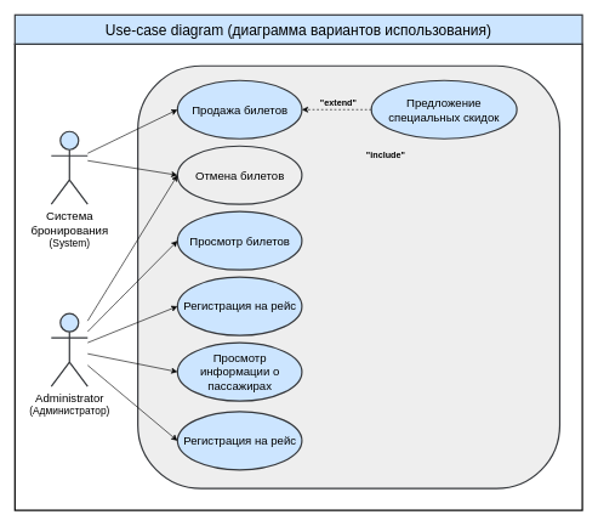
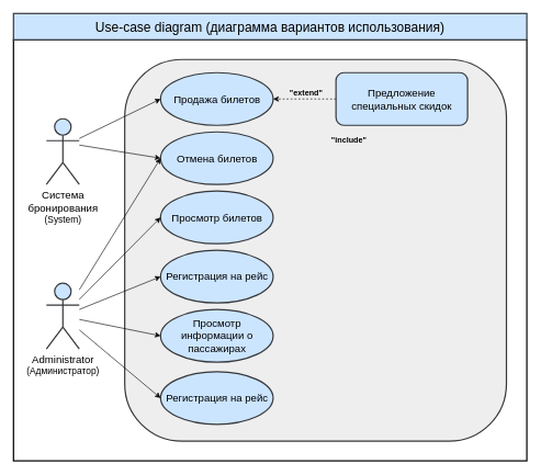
- <mxCell id="14" value="&lt;font style=&quot;&quot;&gt;&lt;span style=&quot;font-size: 16px;&quot;&gt;Предложение специальных скидок&lt;/span&gt;&lt;br&gt;&lt;/font&gt;" style="ellipse;whiteSpace=wrap;html=1;fillColor=#cce5ff;strokeColor=#36393d;strokeWidth=2;" parent="1" vertex="1"><mxGeometry x="510" y="110" width="200" height="80" as="geometry" /></mxCell>
+ <mxCell id="14" value="&lt;font style=&quot;&quot;&gt;&lt;span style=&quot;font-size: 16px;&quot;&gt;Предложение специальных скидок&lt;/span&gt;&lt;br&gt;&lt;/font&gt;" style="whiteSpace=wrap;html=1;fillColor=#cce5ff;strokeColor=#36393d;strokeWidth=2;rounded=1;" parent="1" vertex="1"><mxGeometry x="510" y="110" width="200" height="80" as="geometry" /></mxCell>
- <mxCell id="8" value="&lt;font style=&quot;&quot;&gt;&lt;span style=&quot;font-size: 16px;&quot;&gt;Отмена билетов&lt;/span&gt;&lt;br&gt;&lt;/font&gt;" style="ellipse;whiteSpace=wrap;html=1;fillColor=#eeeeee;strokeColor=#36393d;strokeWidth=2;" parent="1" vertex="1"><mxGeometry x="243.5" y="200" width="171" height="80" as="geometry" /></mxCell>
+ <mxCell id="8" value="&lt;font style=&quot;&quot;&gt;&lt;span style=&quot;font-size: 16px;&quot;&gt;Отмена билетов&lt;/span&gt;&lt;br&gt;&lt;/font&gt;" style="ellipse;whiteSpace=wrap;html=1;fillColor=#cce5ff;strokeColor=#36393d;strokeWidth=2;" parent="1" vertex="1"><mxGeometry x="243.5" y="200" width="171" height="80" as="geometry" /></mxCell>
